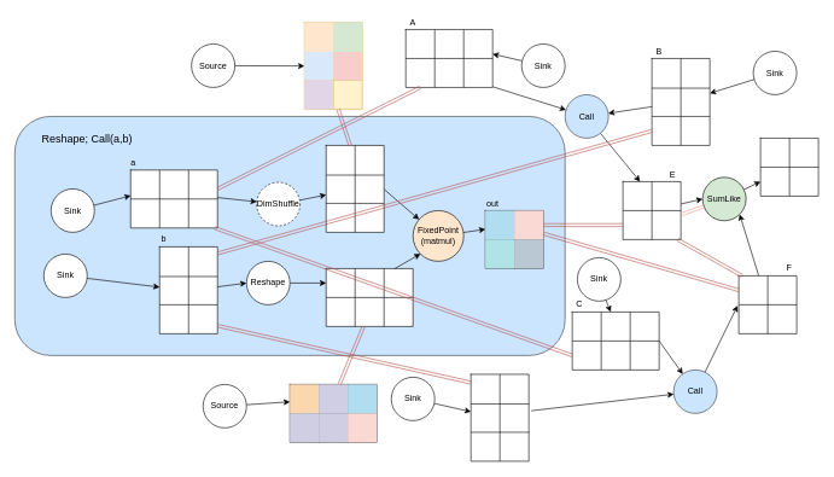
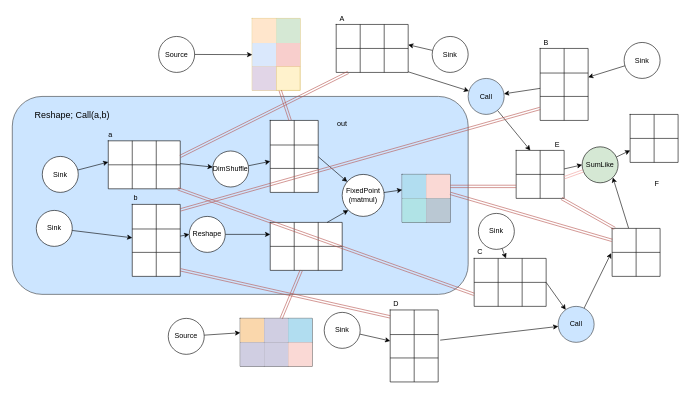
- <mxCell id="55" value="out" style="text;html=1;strokeColor=none;fillColor=none;align=center;verticalAlign=middle;whiteSpace=wrap;rounded=0;" parent="1" vertex="1"><mxGeometry x="660" y="270" width="40" height="20" as="geometry" /></mxCell>
+ <mxCell id="55" value="out" style="text;html=1;strokeColor=none;fillColor=none;align=center;verticalAlign=middle;whiteSpace=wrap;rounded=0;" parent="1" vertex="1"><mxGeometry x="550" y="195" width="40" height="20" as="geometry" /></mxCell>
- <mxCell id="29" value="DimShuffle" style="ellipse;whiteSpace=wrap;html=1;aspect=fixed;dashed=1;" parent="1" vertex="1"><mxGeometry x="354" y="251" width="60" height="60" as="geometry" /></mxCell>
+ <mxCell id="29" value="DimShuffle" style="ellipse;whiteSpace=wrap;html=1;aspect=fixed;" parent="1" vertex="1"><mxGeometry x="354" y="251" width="60" height="60" as="geometry" /></mxCell>
- <mxCell id="42" value="FixedPoint&lt;br&gt;(matmul)" style="ellipse;whiteSpace=wrap;html=1;aspect=fixed;fillColor=#ffe6cc;" parent="1" vertex="1"><mxGeometry x="570" y="290" width="70" height="70" as="geometry" /></mxCell>
+ <mxCell id="42" value="FixedPoint&lt;br&gt;(matmul)" style="ellipse;whiteSpace=wrap;html=1;aspect=fixed;" parent="1" vertex="1"><mxGeometry x="570" y="290" width="70" height="70" as="geometry" /></mxCell>
- <mxCell id="183" value="F" style="text;html=1;strokeColor=none;fillColor=none;align=center;verticalAlign=middle;whiteSpace=wrap;rounded=0;" vertex="1" parent="1"><mxGeometry x="1070" y="360" width="40" height="20" as="geometry" /></mxCell>
+ <mxCell id="183" value="F" style="text;html=1;strokeColor=none;fillColor=none;align=center;verticalAlign=middle;whiteSpace=wrap;rounded=0;" vertex="1" parent="1"><mxGeometry x="1075" y="295" width="40" height="20" as="geometry" /></mxCell>
- <mxCell id="27" value="Reshape" style="ellipse;whiteSpace=wrap;html=1;aspect=fixed;" parent="1" vertex="1"><mxGeometry x="340" y="360" width="60" height="60" as="geometry" /></mxCell>
+ <mxCell id="27" value="Reshape" style="ellipse;whiteSpace=wrap;html=1;aspect=fixed;" parent="1" vertex="1"><mxGeometry x="315" y="360" width="60" height="60" as="geometry" /></mxCell>
+ <mxCell id="182" value="D" style="text;html=1;strokeColor=none;fillColor=none;align=center;verticalAlign=middle;whiteSpace=wrap;rounded=0;" parent="1" vertex="1"><mxGeometry x="640" y="496" width="40" height="20" as="geometry" /></mxCell>
